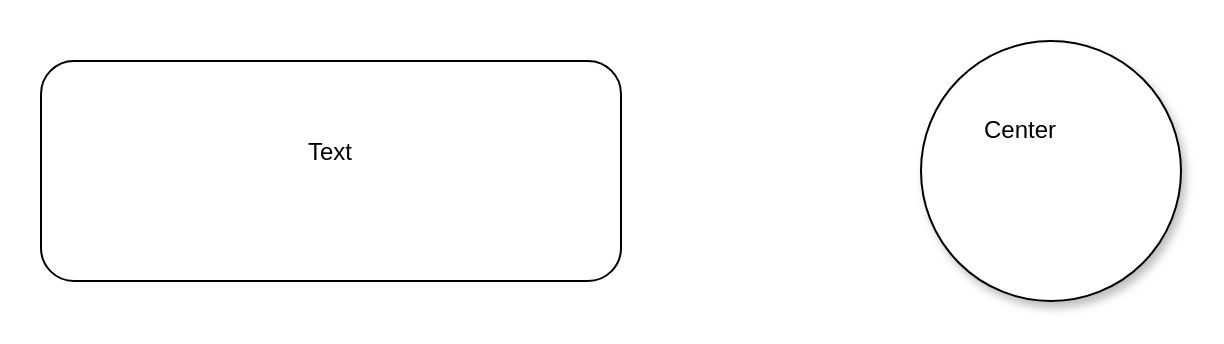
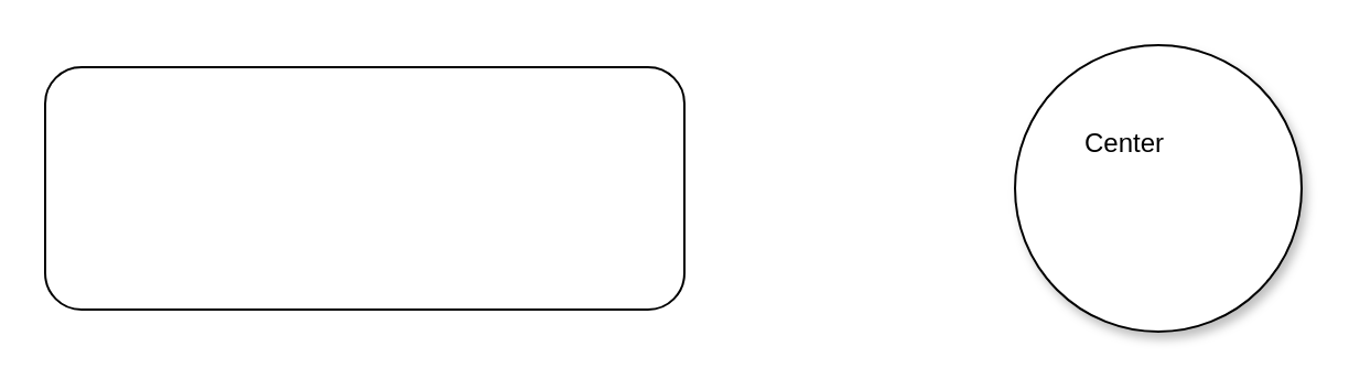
- <mxCell id="7" value="Text" style="text;html=1;align=center;verticalAlign=middle;whiteSpace=wrap;rounded=0;" vertex="1" parent="5"><mxGeometry x="20" y="18.33" width="250" height="55" as="geometry" /></mxCell>
